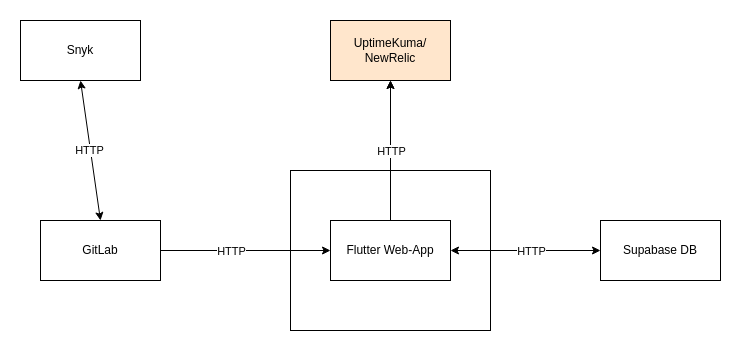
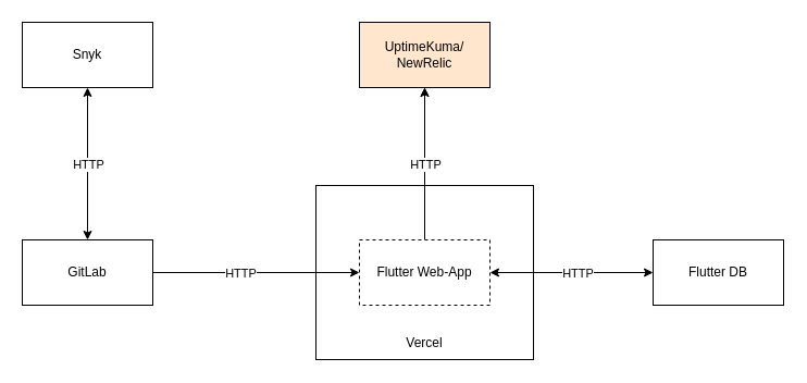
- <mxCell id="15" style="edgeStyle=orthogonalEdgeStyle;rounded=0;orthogonalLoop=1;jettySize=auto;html=1;entryX=0.5;entryY=1;entryDx=0;entryDy=0;" parent="1" source="17" target="11" edge="1"><mxGeometry relative="1" as="geometry" /></mxCell>
+ <mxCell id="15" style="edgeStyle=orthogonalEdgeStyle;rounded=0;orthogonalLoop=1;jettySize=auto;html=1;entryX=0.5;entryY=1;entryDx=0;entryDy=0;endArrow=open;" parent="1" source="17" target="11" edge="1"><mxGeometry relative="1" as="geometry" /></mxCell>
- <mxCell id="10" value="GitLab" style="rounded=0;whiteSpace=wrap;html=1;" parent="1" vertex="1"><mxGeometry x="40" y="220" width="120" height="60" as="geometry" /></mxCell>
+ <mxCell id="10" value="GitLab" style="rounded=0;whiteSpace=wrap;html=1;" parent="1" vertex="1"><mxGeometry x="20" y="220" width="120" height="60" as="geometry" /></mxCell>
- <mxCell id="17" value="Flutter Web-App" style="rounded=0;whiteSpace=wrap;html=1;" parent="1" vertex="1"><mxGeometry x="330" y="220" width="120" height="60" as="geometry" /></mxCell>
+ <mxCell id="17" value="Flutter Web-App" style="rounded=0;whiteSpace=wrap;html=1;dashed=1;" parent="1" vertex="1"><mxGeometry x="330" y="220" width="120" height="60" as="geometry" /></mxCell>
- <mxCell id="2" value="Supabase DB" style="rounded=0;whiteSpace=wrap;html=1;" parent="1" vertex="1"><mxGeometry x="600" y="220" width="120" height="60" as="geometry" /></mxCell>
+ <mxCell id="2" value="Flutter DB" style="rounded=0;whiteSpace=wrap;html=1;" parent="1" vertex="1"><mxGeometry x="600" y="220" width="120" height="60" as="geometry" /></mxCell>
+ <mxCell id="5" value="Vercel" style="text;html=1;align=center;verticalAlign=middle;whiteSpace=wrap;rounded=0;" parent="1" vertex="1"><mxGeometry x="360" y="300" width="60" height="30" as="geometry" /></mxCell>
